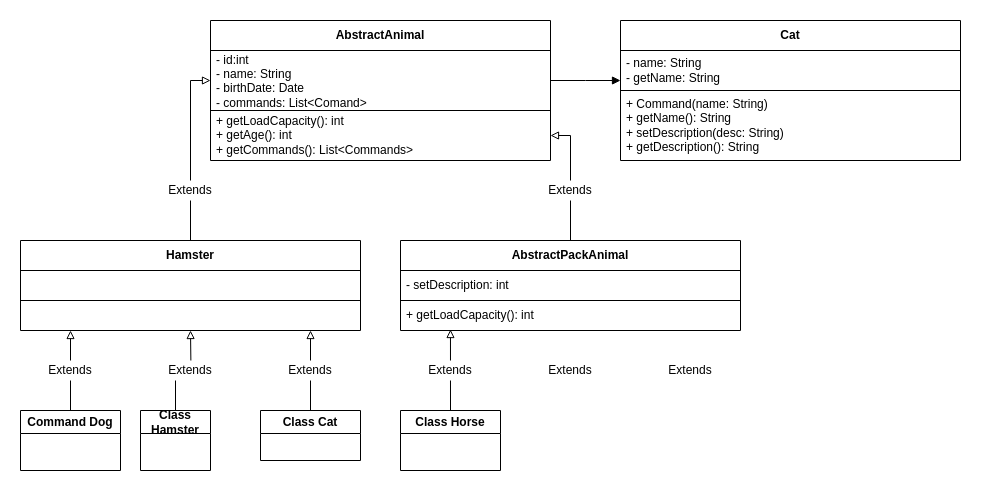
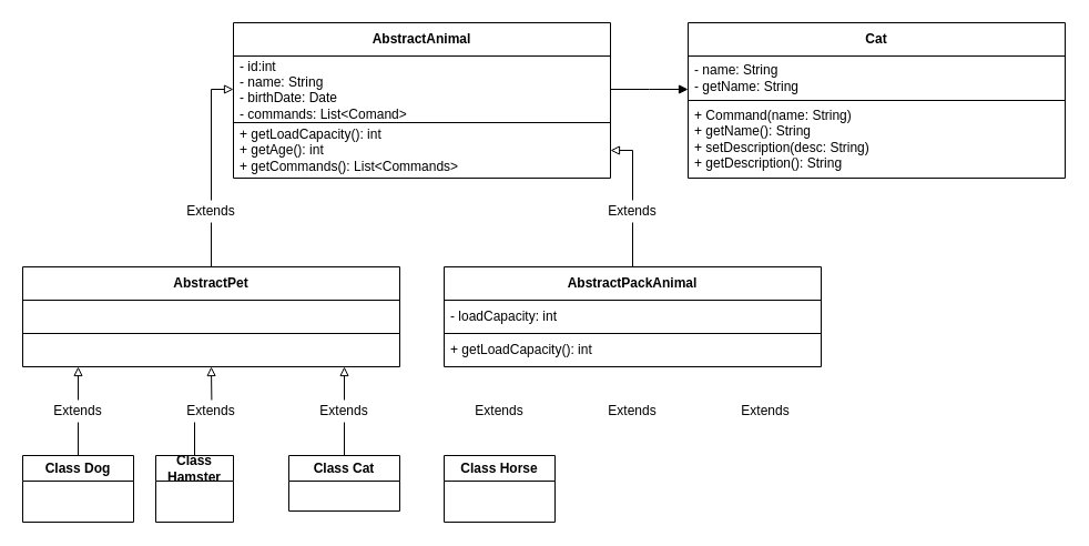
- <mxCell id="9" value="&lt;b&gt;Hamster&lt;br&gt;&lt;/b&gt;" style="swimlane;fontStyle=0;childLayout=stackLayout;horizontal=1;startSize=30;horizontalStack=0;resizeParent=1;resizeParentMax=0;resizeLast=0;collapsible=1;marginBottom=0;whiteSpace=wrap;html=1;fillStyle=solid;" parent="1" vertex="1"><mxGeometry x="20" y="240" width="340" height="90" as="geometry" /></mxCell>
+ <mxCell id="9" value="&lt;b&gt;AbstractPet&lt;br&gt;&lt;/b&gt;" style="swimlane;fontStyle=0;childLayout=stackLayout;horizontal=1;startSize=30;horizontalStack=0;resizeParent=1;resizeParentMax=0;resizeLast=0;collapsible=1;marginBottom=0;whiteSpace=wrap;html=1;fillStyle=solid;" parent="1" vertex="1"><mxGeometry x="20" y="240" width="340" height="90" as="geometry" /></mxCell>
- <mxCell id="19" value="- setDescription: int" style="text;strokeColor=default;fillColor=none;align=left;verticalAlign=middle;spacingLeft=4;spacingRight=4;overflow=hidden;points=[[0,0.5],[1,0.5]];portConstraint=eastwest;rotatable=0;whiteSpace=wrap;html=1;fontColor=default;" parent="18" vertex="1"><mxGeometry y="30" width="340" height="30" as="geometry" /></mxCell>
+ <mxCell id="19" value="- loadCapacity: int" style="text;strokeColor=default;fillColor=none;align=left;verticalAlign=middle;spacingLeft=4;spacingRight=4;overflow=hidden;points=[[0,0.5],[1,0.5]];portConstraint=eastwest;rotatable=0;whiteSpace=wrap;html=1;fontColor=default;" parent="18" vertex="1"><mxGeometry y="30" width="340" height="30" as="geometry" /></mxCell>
- <mxCell id="12" style="edgeStyle=orthogonalEdgeStyle;rounded=0;orthogonalLoop=1;jettySize=auto;html=1;entryX=0.147;entryY=0.967;entryDx=0;entryDy=0;entryPerimeter=0;endArrow=block;endFill=0;exitX=0.5;exitY=0;exitDx=0;exitDy=0;" parent="1" source="13" target="20" edge="1"><mxGeometry relative="1" as="geometry" /></mxCell>
- <mxCell id="3" value="Command Dog" style="swimlane;whiteSpace=wrap;html=1;fillStyle=solid;" parent="1" vertex="1"><mxGeometry x="20" y="410" width="100" height="60" as="geometry" /></mxCell>
+ <mxCell id="3" value="Class Dog" style="swimlane;whiteSpace=wrap;html=1;fillStyle=solid;" parent="1" vertex="1"><mxGeometry x="20" y="410" width="100" height="60" as="geometry" /></mxCell>
